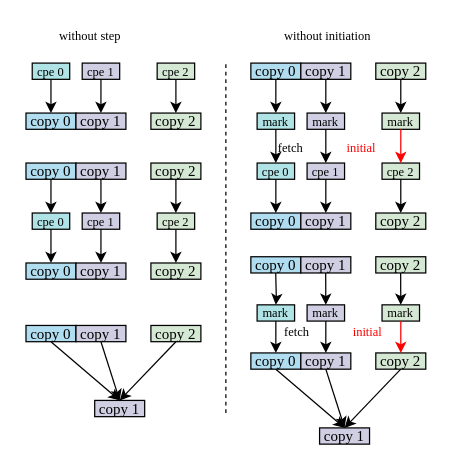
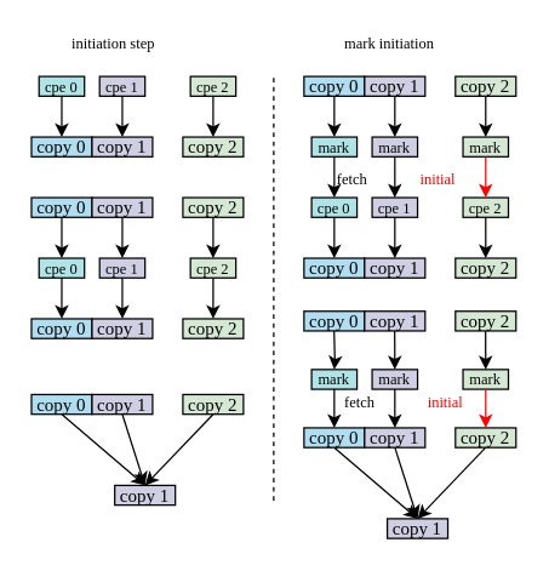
- <mxCell id="79" value="without step" style="text;html=1;resizable=0;points=[];autosize=1;align=left;verticalAlign=top;spacingTop=-4;fontSize=10;fontFamily=Times New Roman;" parent="1" vertex="1"><mxGeometry x="45" y="20" width="80" height="10" as="geometry" /></mxCell>
+ <mxCell id="79" value="initiation step" style="text;html=1;resizable=0;points=[];autosize=1;align=left;verticalAlign=top;spacingTop=-4;fontSize=10;fontFamily=Times New Roman;" parent="1" vertex="1"><mxGeometry x="45" y="20" width="80" height="10" as="geometry" /></mxCell>
- <mxCell id="46" value="without initiation" style="text;html=1;resizable=0;points=[];autosize=1;align=left;verticalAlign=top;spacingTop=-4;fontSize=10;fontFamily=Times New Roman;" parent="1" vertex="1"><mxGeometry x="225" y="20" width="100" height="10" as="geometry" /></mxCell>
+ <mxCell id="46" value="mark initiation" style="text;html=1;resizable=0;points=[];autosize=1;align=left;verticalAlign=top;spacingTop=-4;fontSize=10;fontFamily=Times New Roman;" parent="1" vertex="1"><mxGeometry x="225" y="20" width="100" height="10" as="geometry" /></mxCell>
